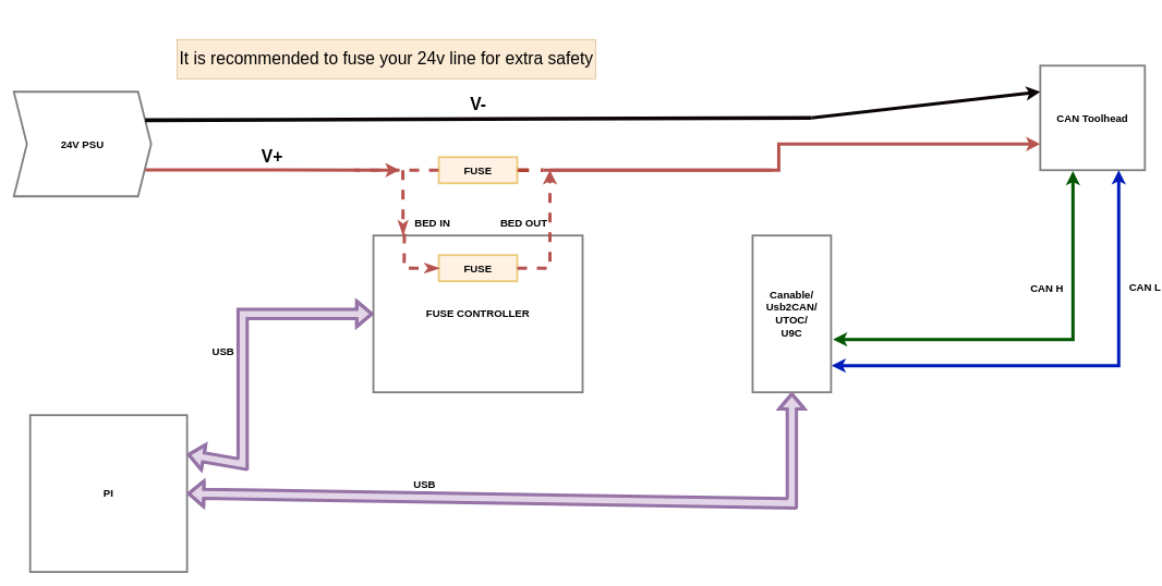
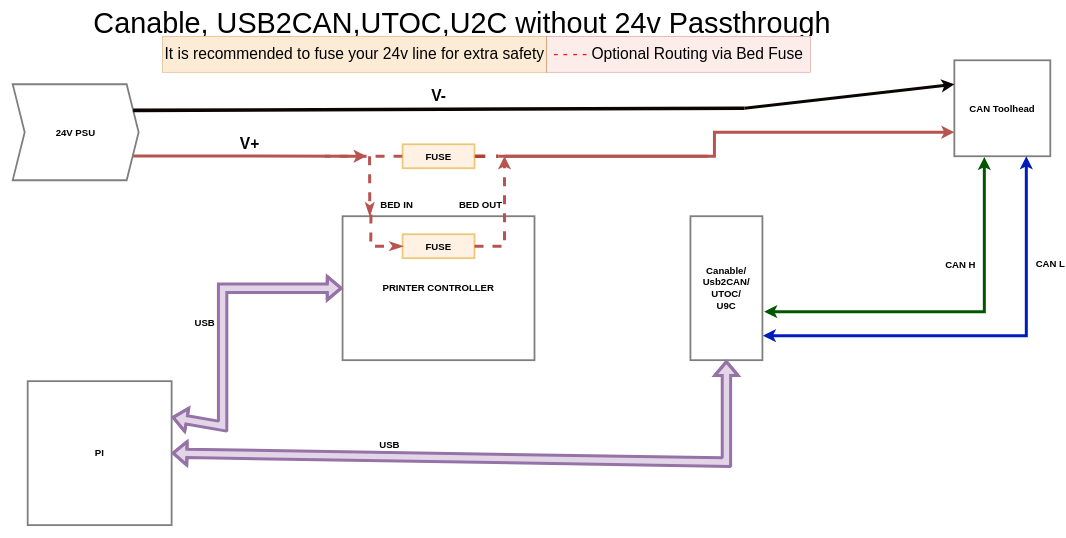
+ <mxCell id="24" value="Canable, USB2CAN,UTOC,U2C without 24v Passthrough" style="text;html=1;strokeColor=none;fillColor=none;spacing=5;spacingTop=-20;whiteSpace=wrap;overflow=hidden;rounded=0;glass=0;labelBorderColor=none;sketch=0;fontSize=48;fontColor=none;opacity=50;" vertex="1" parent="1"><mxGeometry x="150" y="20" width="1360" height="40" as="geometry" /></mxCell>
+ <mxCell id="25" value="&lt;font color=&quot;#FF1414&quot;&gt;- - - - &lt;/font&gt;Optional Routing via Bed Fuse" style="text;html=1;strokeColor=#ae4132;fillColor=#fad9d5;align=center;verticalAlign=middle;whiteSpace=wrap;rounded=0;glass=0;labelBorderColor=none;sketch=0;fontSize=26;opacity=50;fontStyle=0" vertex="1" parent="1"><mxGeometry x="910" y="60" width="440" height="60" as="geometry" /></mxCell>
- <mxCell id="6" value="FUSE CONTROLLER" style="rounded=0;whiteSpace=wrap;html=1;glass=0;labelBorderColor=none;sketch=0;fontSize=16;fontColor=none;strokeColor=default;strokeWidth=3;fillColor=none;opacity=50;fontStyle=1" vertex="1" parent="1"><mxGeometry x="570" y="360" width="320" height="240" as="geometry" /></mxCell>
+ <mxCell id="6" value="PRINTER CONTROLLER" style="rounded=0;whiteSpace=wrap;html=1;glass=0;labelBorderColor=none;sketch=0;fontSize=16;fontColor=none;strokeColor=default;strokeWidth=3;fillColor=none;opacity=50;fontStyle=1" vertex="1" parent="1"><mxGeometry x="570" y="360" width="320" height="240" as="geometry" /></mxCell>
